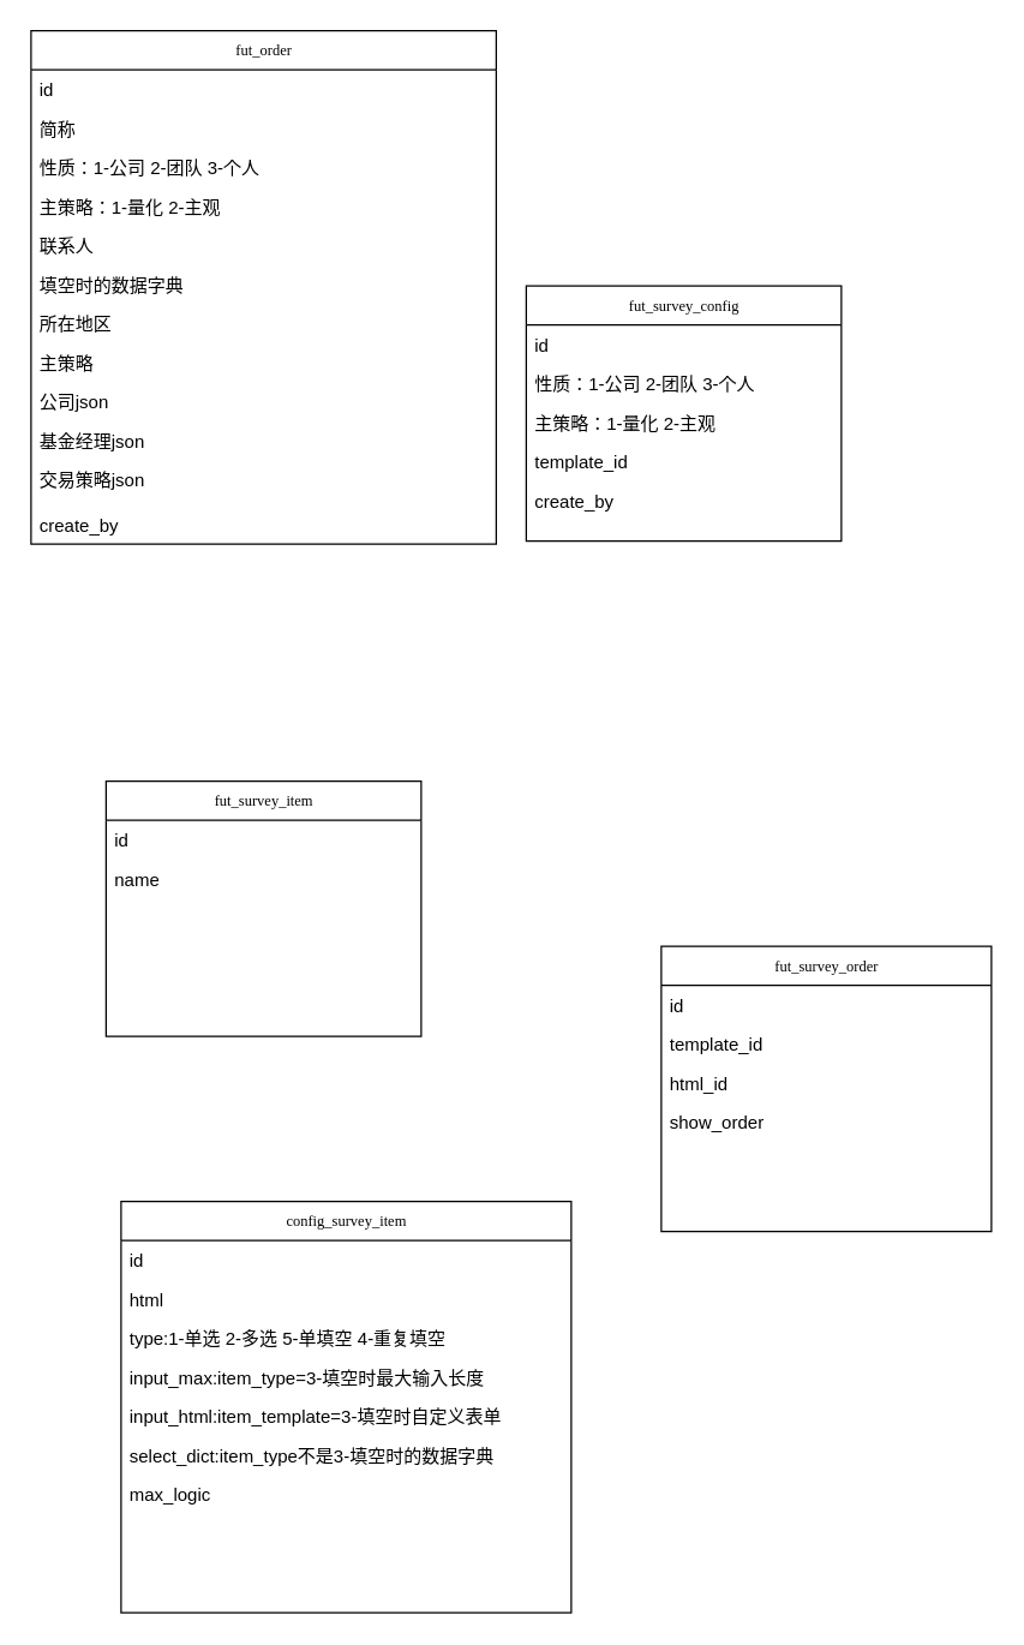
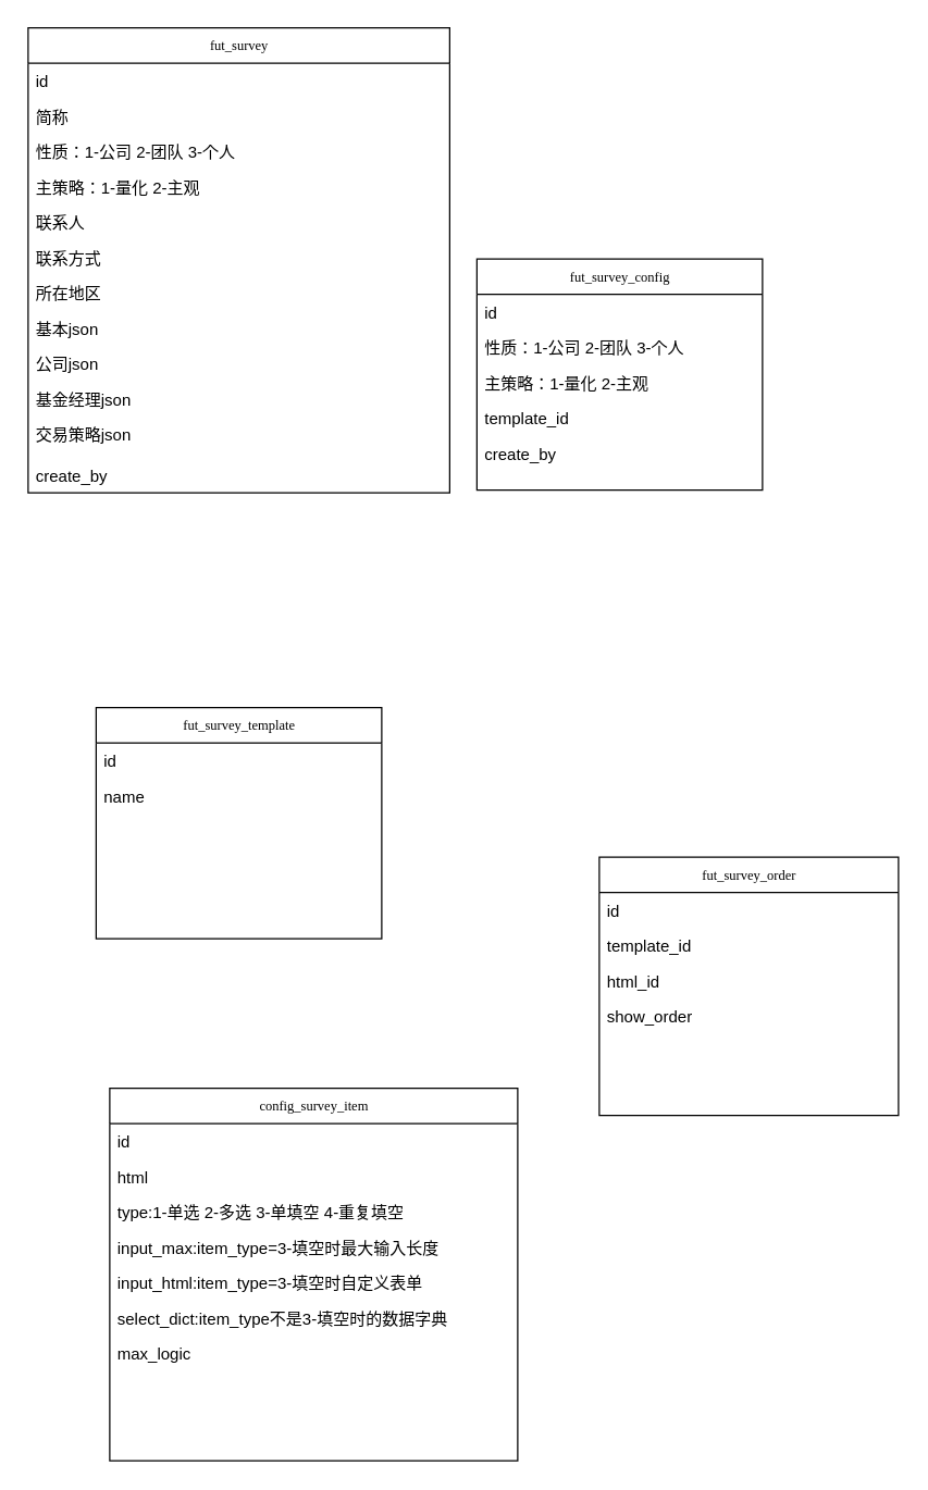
- <mxCell id="10" value="fut_order" style="swimlane;html=1;fontStyle=0;childLayout=stackLayout;horizontal=1;startSize=26;fillColor=none;horizontalStack=0;resizeParent=1;resizeLast=0;collapsible=1;marginBottom=0;swimlaneFillColor=#ffffff;rounded=0;shadow=0;comic=0;labelBackgroundColor=none;strokeWidth=1;fontFamily=Verdana;fontSize=10;align=center;" parent="1" vertex="1"><mxGeometry x="20" y="20" width="310" height="342" as="geometry" /></mxCell>
+ <mxCell id="10" value="fut_survey" style="swimlane;html=1;fontStyle=0;childLayout=stackLayout;horizontal=1;startSize=26;fillColor=none;horizontalStack=0;resizeParent=1;resizeLast=0;collapsible=1;marginBottom=0;swimlaneFillColor=#ffffff;rounded=0;shadow=0;comic=0;labelBackgroundColor=none;strokeWidth=1;fontFamily=Verdana;fontSize=10;align=center;" parent="1" vertex="1"><mxGeometry x="20" y="20" width="310" height="342" as="geometry" /></mxCell>
- <mxCell id="16" value="填空时的数据字典" style="text;html=1;strokeColor=none;fillColor=none;align=left;verticalAlign=top;spacingLeft=4;spacingRight=4;whiteSpace=wrap;overflow=hidden;rotatable=0;points=[[0,0.5],[1,0.5]];portConstraint=eastwest;" vertex="1" parent="10"><mxGeometry y="156" width="310" height="26" as="geometry" /></mxCell>
+ <mxCell id="16" value="联系方式" style="text;html=1;strokeColor=none;fillColor=none;align=left;verticalAlign=top;spacingLeft=4;spacingRight=4;whiteSpace=wrap;overflow=hidden;rotatable=0;points=[[0,0.5],[1,0.5]];portConstraint=eastwest;" vertex="1" parent="10"><mxGeometry y="156" width="310" height="26" as="geometry" /></mxCell>
- <mxCell id="18" value="主策略" style="text;html=1;strokeColor=none;fillColor=none;align=left;verticalAlign=top;spacingLeft=4;spacingRight=4;whiteSpace=wrap;overflow=hidden;rotatable=0;points=[[0,0.5],[1,0.5]];portConstraint=eastwest;" vertex="1" parent="10"><mxGeometry y="208" width="310" height="26" as="geometry" /></mxCell>
+ <mxCell id="18" value="基本json" style="text;html=1;strokeColor=none;fillColor=none;align=left;verticalAlign=top;spacingLeft=4;spacingRight=4;whiteSpace=wrap;overflow=hidden;rotatable=0;points=[[0,0.5],[1,0.5]];portConstraint=eastwest;" vertex="1" parent="10"><mxGeometry y="208" width="310" height="26" as="geometry" /></mxCell>
- <mxCell id="23" value="fut_survey_item" style="swimlane;html=1;fontStyle=0;childLayout=stackLayout;horizontal=1;startSize=26;fillColor=none;horizontalStack=0;resizeParent=1;resizeLast=0;collapsible=1;marginBottom=0;swimlaneFillColor=#ffffff;rounded=0;shadow=0;comic=0;labelBackgroundColor=none;strokeWidth=1;fontFamily=Verdana;fontSize=10;align=center;" parent="1" vertex="1"><mxGeometry x="70" y="520" width="210" height="170" as="geometry" /></mxCell>
+ <mxCell id="23" value="fut_survey_template" style="swimlane;html=1;fontStyle=0;childLayout=stackLayout;horizontal=1;startSize=26;fillColor=none;horizontalStack=0;resizeParent=1;resizeLast=0;collapsible=1;marginBottom=0;swimlaneFillColor=#ffffff;rounded=0;shadow=0;comic=0;labelBackgroundColor=none;strokeWidth=1;fontFamily=Verdana;fontSize=10;align=center;" parent="1" vertex="1"><mxGeometry x="70" y="520" width="210" height="170" as="geometry" /></mxCell>
- <mxCell id="5" value="type:1-单选 2-多选 5-单填空 4-重复填空" style="text;html=1;strokeColor=none;fillColor=none;align=left;verticalAlign=top;spacingLeft=4;spacingRight=4;whiteSpace=wrap;overflow=hidden;rotatable=0;points=[[0,0.5],[1,0.5]];portConstraint=eastwest;" parent="2" vertex="1"><mxGeometry y="78" width="300" height="26" as="geometry" /></mxCell>
+ <mxCell id="5" value="type:1-单选 2-多选 3-单填空 4-重复填空" style="text;html=1;strokeColor=none;fillColor=none;align=left;verticalAlign=top;spacingLeft=4;spacingRight=4;whiteSpace=wrap;overflow=hidden;rotatable=0;points=[[0,0.5],[1,0.5]];portConstraint=eastwest;" parent="2" vertex="1"><mxGeometry y="78" width="300" height="26" as="geometry" /></mxCell>
- <mxCell id="7" value="input_html:item_template=3-填空时自定义表单" style="text;html=1;strokeColor=none;fillColor=none;align=left;verticalAlign=top;spacingLeft=4;spacingRight=4;whiteSpace=wrap;overflow=hidden;rotatable=0;points=[[0,0.5],[1,0.5]];portConstraint=eastwest;" vertex="1" parent="2"><mxGeometry y="130" width="300" height="26" as="geometry" /></mxCell>
+ <mxCell id="7" value="input_html:item_type=3-填空时自定义表单" style="text;html=1;strokeColor=none;fillColor=none;align=left;verticalAlign=top;spacingLeft=4;spacingRight=4;whiteSpace=wrap;overflow=hidden;rotatable=0;points=[[0,0.5],[1,0.5]];portConstraint=eastwest;" vertex="1" parent="2"><mxGeometry y="130" width="300" height="26" as="geometry" /></mxCell>
